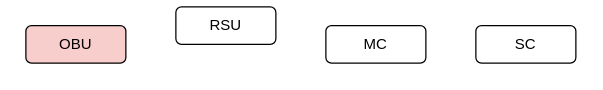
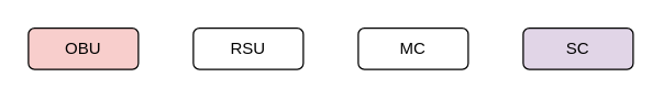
- <mxCell id="3" value="RSU" style="rounded=1;whiteSpace=wrap;html=1;" vertex="1" parent="1"><mxGeometry x="140" y="5" width="80" height="30" as="geometry" /></mxCell>
+ <mxCell id="3" value="RSU" style="rounded=1;whiteSpace=wrap;html=1;" vertex="1" parent="1"><mxGeometry x="140" y="20" width="80" height="30" as="geometry" /></mxCell>
- <mxCell id="5" value="SC" style="rounded=1;whiteSpace=wrap;html=1;" vertex="1" parent="1"><mxGeometry x="380" y="20" width="80" height="30" as="geometry" /></mxCell>
+ <mxCell id="5" value="SC" style="rounded=1;whiteSpace=wrap;html=1;fillColor=#e1d5e7;" vertex="1" parent="1"><mxGeometry x="380" y="20" width="80" height="30" as="geometry" /></mxCell>
